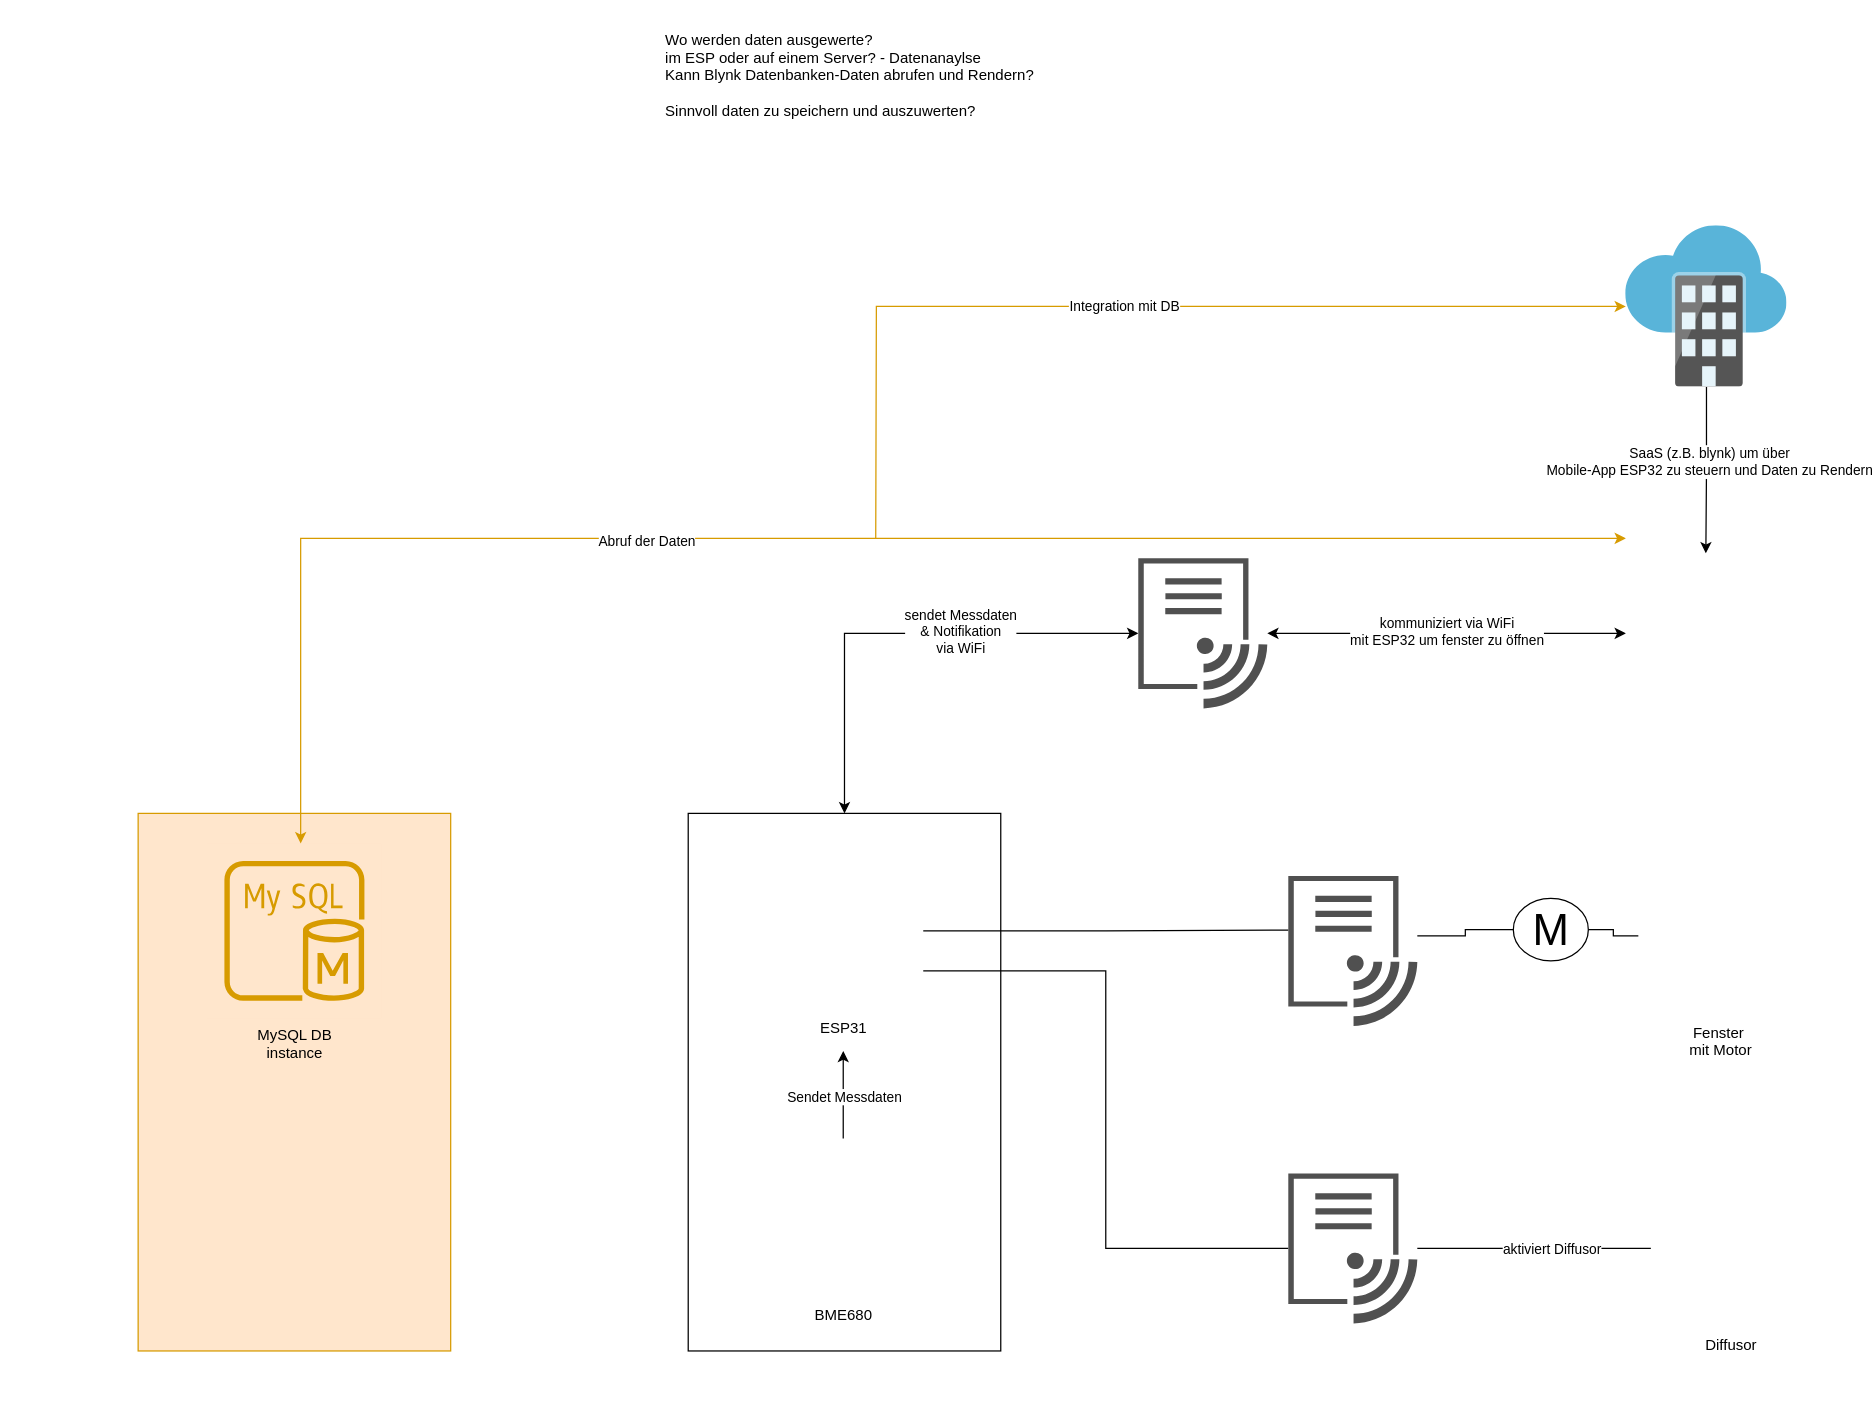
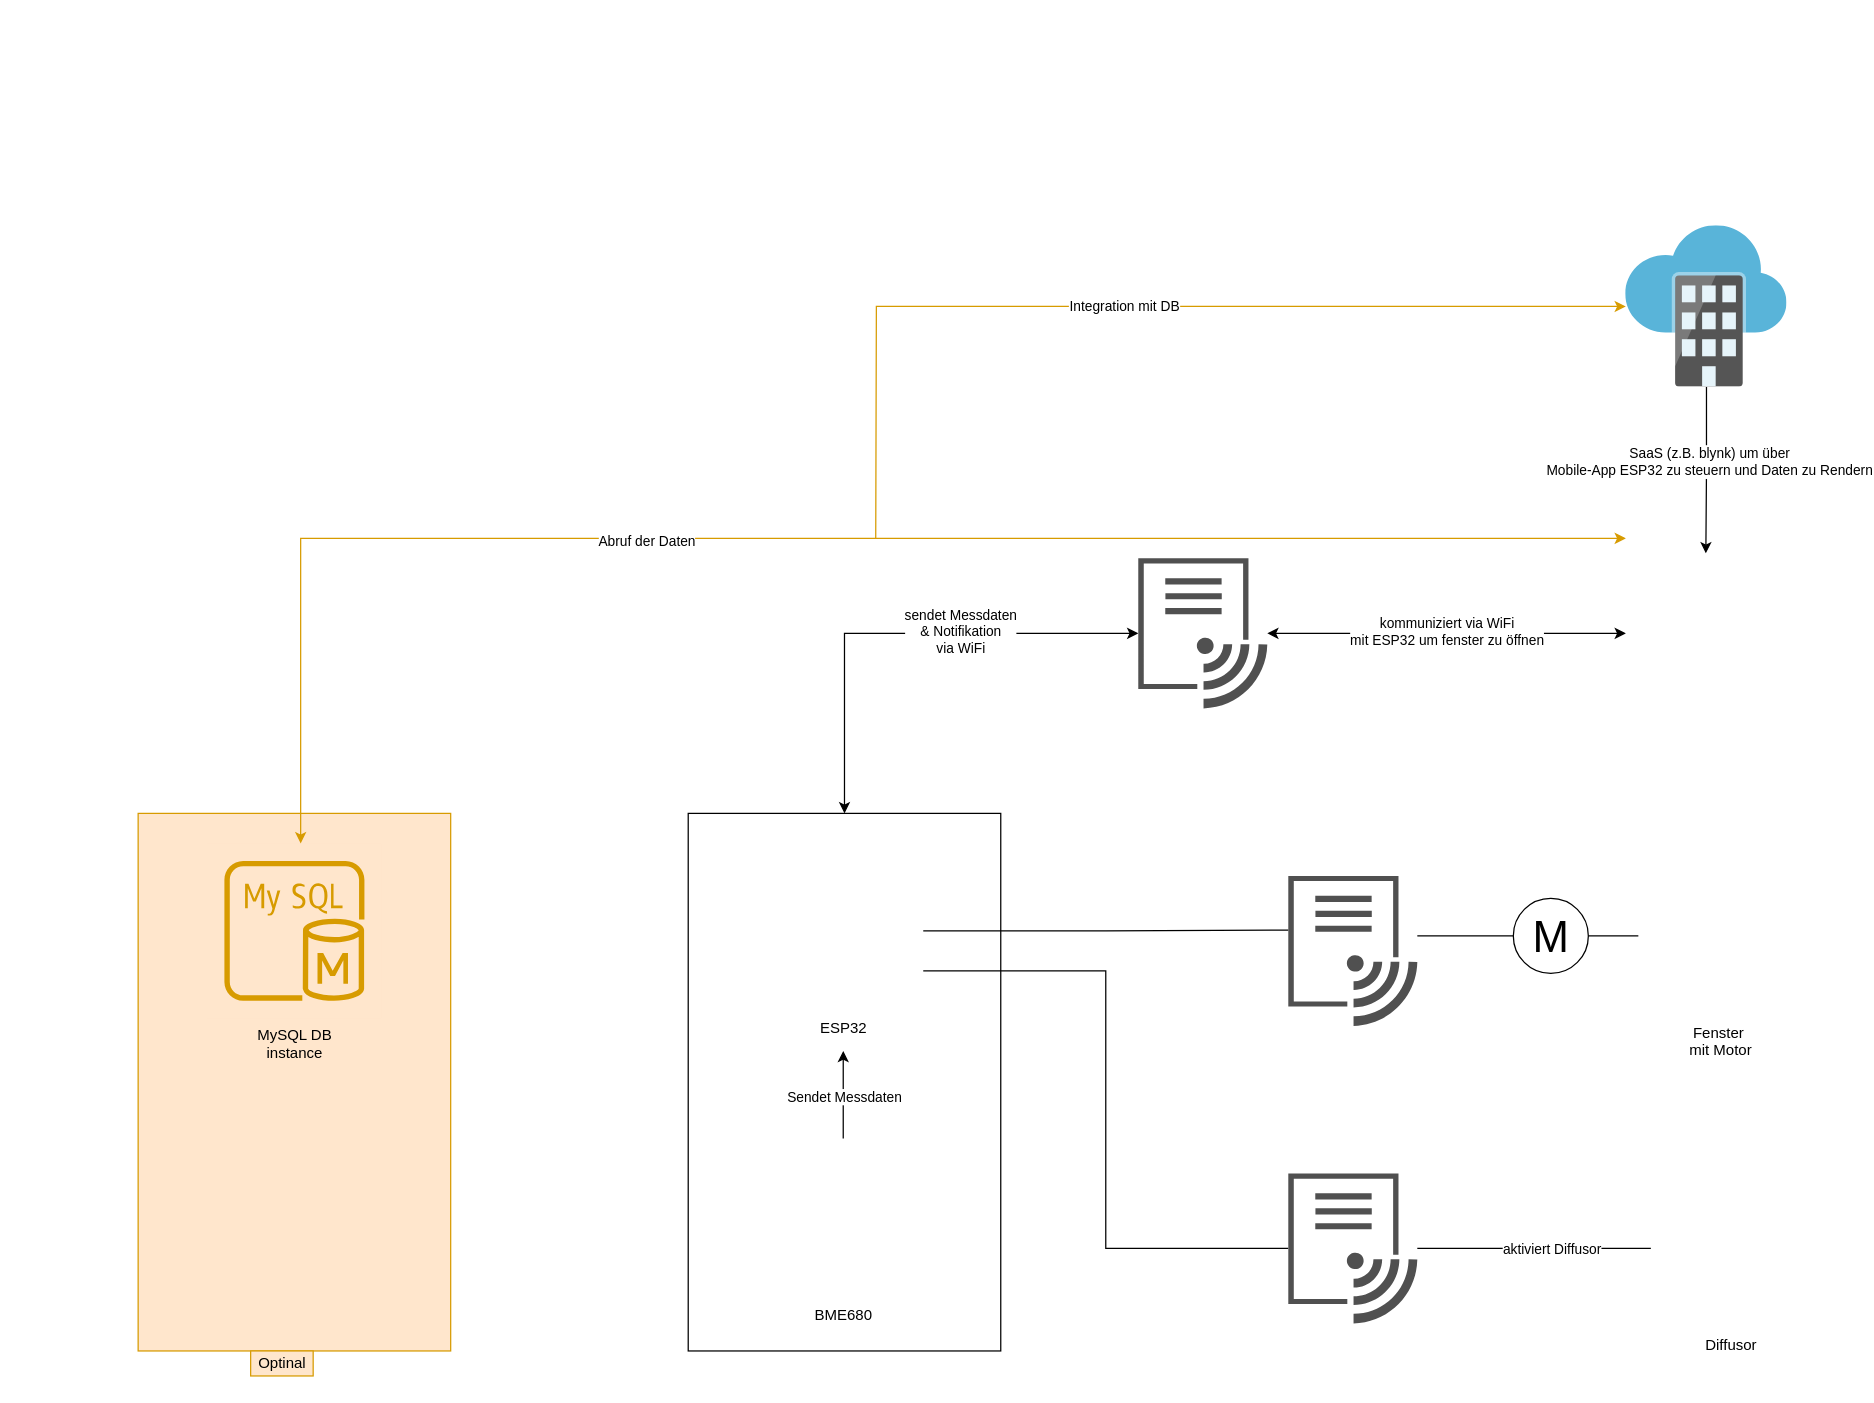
- <mxCell id="13" value="Wo werden daten ausgewerte?&lt;br&gt;&lt;div&gt;im ESP oder auf einem Server? - Datenanaylse&lt;/div&gt;&lt;div&gt;Kann Blynk Datenbanken-Daten abrufen und Rendern? &lt;br&gt;&lt;/div&gt;&lt;div&gt;&lt;br&gt;&lt;/div&gt;&lt;div&gt;Sinnvoll daten zu speichern und auszuwerten?&lt;br&gt;&lt;/div&gt;" style="text;html=1;strokeColor=none;fillColor=none;align=left;verticalAlign=middle;whiteSpace=wrap;rounded=0;" parent="1" vertex="1"><mxGeometry x="530" y="20" width="330" height="80" as="geometry" /></mxCell>
- <mxCell id="20" value="M" style="verticalLabelPosition=middle;shadow=0;dashed=0;align=center;html=1;verticalAlign=middle;strokeWidth=1;shape=ellipse;aspect=fixed;fontSize=35;" parent="1" vertex="1"><mxGeometry x="1210" y="718" width="60" height="50" as="geometry" /></mxCell>
+ <mxCell id="20" value="M" style="verticalLabelPosition=middle;shadow=0;dashed=0;align=center;html=1;verticalAlign=middle;strokeWidth=1;shape=ellipse;aspect=fixed;fontSize=35;" parent="1" vertex="1"><mxGeometry x="1210" y="718" width="60" height="60" as="geometry" /></mxCell>
- <mxCell id="7" value="&lt;div&gt;ESP31&lt;/div&gt;" style="shape=image;html=1;verticalAlign=top;verticalLabelPosition=bottom;labelBackgroundColor=#ffffff;imageAspect=0;aspect=fixed;image=https://cdn1.iconfinder.com/data/icons/computer-hardware-glyphs-vol-2/52/microchip__chip__cpu__computer__proceesor__pc__hardware-128.png" parent="1" vertex="1"><mxGeometry x="610" y="680" width="128" height="128" as="geometry" /></mxCell>
+ <mxCell id="7" value="&lt;div&gt;ESP32&lt;/div&gt;" style="shape=image;html=1;verticalAlign=top;verticalLabelPosition=bottom;labelBackgroundColor=#ffffff;imageAspect=0;aspect=fixed;image=https://cdn1.iconfinder.com/data/icons/computer-hardware-glyphs-vol-2/52/microchip__chip__cpu__computer__proceesor__pc__hardware-128.png" parent="1" vertex="1"><mxGeometry x="610" y="680" width="128" height="128" as="geometry" /></mxCell>
+ <mxCell id="22" value="Optinal" style="text;html=1;align=center;verticalAlign=middle;resizable=0;points=[];autosize=1;strokeColor=#d79b00;fillColor=#ffe6cc;" vertex="1" parent="1"><mxGeometry x="200" y="1080" width="50" height="20" as="geometry" /></mxCell>
